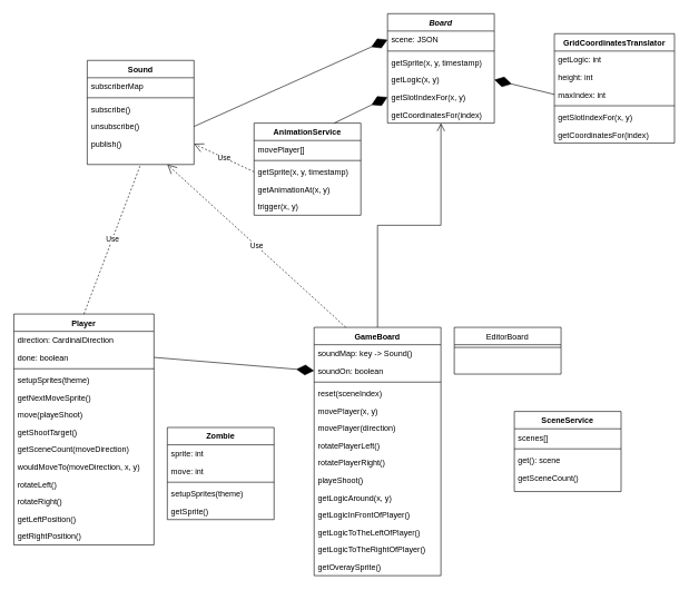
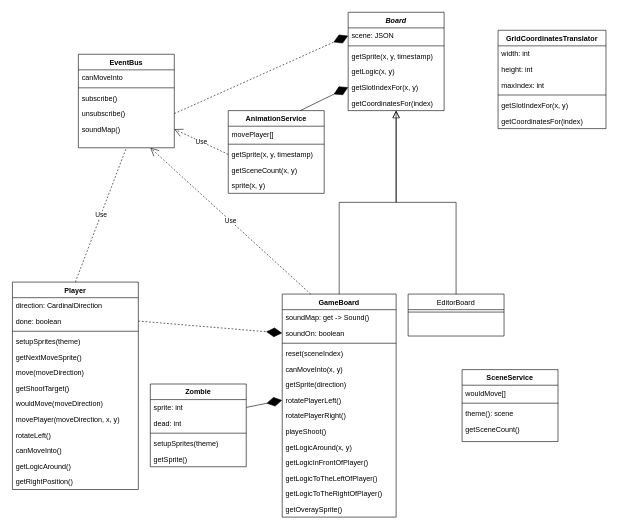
- <mxCell id="73" value="getLogic: int" style="text;strokeColor=none;fillColor=none;align=left;verticalAlign=top;spacingLeft=4;spacingRight=4;overflow=hidden;rotatable=0;points=[[0,0.5],[1,0.5]];portConstraint=eastwest;" parent="72" vertex="1"><mxGeometry y="26" width="180" height="26" as="geometry" /></mxCell>
+ <mxCell id="73" value="width: int" style="text;strokeColor=none;fillColor=none;align=left;verticalAlign=top;spacingLeft=4;spacingRight=4;overflow=hidden;rotatable=0;points=[[0,0.5],[1,0.5]];portConstraint=eastwest;" parent="72" vertex="1"><mxGeometry y="26" width="180" height="26" as="geometry" /></mxCell>
- <mxCell id="28" value="Sound" style="swimlane;fontStyle=1;align=center;verticalAlign=top;childLayout=stackLayout;horizontal=1;startSize=26;horizontalStack=0;resizeParent=1;resizeLast=0;collapsible=1;marginBottom=0;rounded=0;shadow=0;strokeWidth=1;" parent="1" vertex="1"><mxGeometry x="130" y="90" width="160" height="156" as="geometry"><mxRectangle x="550" y="140" width="160" height="26" as="alternateBounds" /></mxGeometry></mxCell>
+ <mxCell id="28" value="EventBus" style="swimlane;fontStyle=1;align=center;verticalAlign=top;childLayout=stackLayout;horizontal=1;startSize=26;horizontalStack=0;resizeParent=1;resizeLast=0;collapsible=1;marginBottom=0;rounded=0;shadow=0;strokeWidth=1;" parent="1" vertex="1"><mxGeometry x="130" y="90" width="160" height="156" as="geometry"><mxRectangle x="550" y="140" width="160" height="26" as="alternateBounds" /></mxGeometry></mxCell>
- <mxCell id="29" value="subscriberMap" style="text;align=left;verticalAlign=top;spacingLeft=4;spacingRight=4;overflow=hidden;rotatable=0;points=[[0,0.5],[1,0.5]];portConstraint=eastwest;" parent="28" vertex="1"><mxGeometry y="26" width="160" height="26" as="geometry" /></mxCell>
+ <mxCell id="29" value="canMoveInto" style="text;align=left;verticalAlign=top;spacingLeft=4;spacingRight=4;overflow=hidden;rotatable=0;points=[[0,0.5],[1,0.5]];portConstraint=eastwest;" parent="28" vertex="1"><mxGeometry y="26" width="160" height="26" as="geometry" /></mxCell>
- <mxCell id="34" value="" style="endArrow=diamondThin;endFill=1;endSize=24;html=1;rounded=0;exitX=1;exitY=0.5;exitDx=0;exitDy=0;entryX=0;entryY=0.5;entryDx=0;entryDy=0;" parent="1" source="32" target="3" edge="1"><mxGeometry width="160" relative="1" as="geometry"><mxPoint x="390" y="400" as="sourcePoint" /><mxPoint x="500" y="320" as="targetPoint" /></mxGeometry></mxCell>
+ <mxCell id="34" value="" style="endArrow=diamondThin;endFill=1;endSize=24;html=1;rounded=0;exitX=1;exitY=0.5;exitDx=0;exitDy=0;entryX=0;entryY=0.5;entryDx=0;entryDy=0;dashed=1;" parent="1" source="32" target="3" edge="1"><mxGeometry width="160" relative="1" as="geometry"><mxPoint x="390" y="400" as="sourcePoint" /><mxPoint x="500" y="320" as="targetPoint" /></mxGeometry></mxCell>
- <mxCell id="79" value="" style="endArrow=diamondThin;endFill=1;endSize=24;html=1;rounded=0;entryX=1;entryY=0.5;entryDx=0;entryDy=0;exitX=0;exitY=0.5;exitDx=0;exitDy=0;" parent="1" source="75" target="6" edge="1"><mxGeometry width="160" relative="1" as="geometry"><mxPoint x="850" y="225" as="sourcePoint" /><mxPoint x="740" y="220" as="targetPoint" /></mxGeometry></mxCell>
- <mxCell id="33" value="publish()" style="text;align=left;verticalAlign=top;spacingLeft=4;spacingRight=4;overflow=hidden;rotatable=0;points=[[0,0.5],[1,0.5]];portConstraint=eastwest;" parent="28" vertex="1"><mxGeometry y="112" width="160" height="26" as="geometry" /></mxCell>
+ <mxCell id="33" value="soundMap()" style="text;align=left;verticalAlign=top;spacingLeft=4;spacingRight=4;overflow=hidden;rotatable=0;points=[[0,0.5],[1,0.5]];portConstraint=eastwest;" parent="28" vertex="1"><mxGeometry y="112" width="160" height="26" as="geometry" /></mxCell>
- <mxCell id="68" value="getAnimationAt(x, y)" style="text;strokeColor=none;fillColor=none;align=left;verticalAlign=top;spacingLeft=4;spacingRight=4;overflow=hidden;rotatable=0;points=[[0,0.5],[1,0.5]];portConstraint=eastwest;" parent="64" vertex="1"><mxGeometry y="86" width="160" height="26" as="geometry" /></mxCell>
+ <mxCell id="68" value="getSceneCount(x, y)" style="text;strokeColor=none;fillColor=none;align=left;verticalAlign=top;spacingLeft=4;spacingRight=4;overflow=hidden;rotatable=0;points=[[0,0.5],[1,0.5]];portConstraint=eastwest;" parent="64" vertex="1"><mxGeometry y="86" width="160" height="26" as="geometry" /></mxCell>
- <mxCell id="69" value="trigger(x, y)" style="text;strokeColor=none;fillColor=none;align=left;verticalAlign=top;spacingLeft=4;spacingRight=4;overflow=hidden;rotatable=0;points=[[0,0.5],[1,0.5]];portConstraint=eastwest;" parent="64" vertex="1"><mxGeometry y="112" width="160" height="26" as="geometry" /></mxCell>
+ <mxCell id="69" value="sprite(x, y)" style="text;strokeColor=none;fillColor=none;align=left;verticalAlign=top;spacingLeft=4;spacingRight=4;overflow=hidden;rotatable=0;points=[[0,0.5],[1,0.5]];portConstraint=eastwest;" parent="64" vertex="1"><mxGeometry y="112" width="160" height="26" as="geometry" /></mxCell>
+ <mxCell id="27" value="" style="endArrow=block;endSize=10;endFill=0;shadow=0;strokeWidth=1;rounded=0;edgeStyle=elbowEdgeStyle;elbow=vertical;" parent="1" source="25" target="2" edge="1"><mxGeometry width="160" relative="1" as="geometry"><mxPoint x="560" y="503" as="sourcePoint" /><mxPoint x="660" y="401" as="targetPoint" /></mxGeometry></mxCell>
- <mxCell id="10" value="soundMap: key -&gt; Sound()" style="text;align=left;verticalAlign=top;spacingLeft=4;spacingRight=4;overflow=hidden;rotatable=0;points=[[0,0.5],[1,0.5]];portConstraint=eastwest;" parent="9" vertex="1"><mxGeometry y="26" width="190" height="26" as="geometry" /></mxCell>
+ <mxCell id="10" value="soundMap: get -&gt; Sound()" style="text;align=left;verticalAlign=top;spacingLeft=4;spacingRight=4;overflow=hidden;rotatable=0;points=[[0,0.5],[1,0.5]];portConstraint=eastwest;" parent="9" vertex="1"><mxGeometry y="26" width="190" height="26" as="geometry" /></mxCell>
- <mxCell id="54" value="" style="endArrow=diamondThin;endFill=1;endSize=24;html=1;rounded=0;exitX=1;exitY=0.5;exitDx=0;exitDy=0;entryX=0;entryY=0.5;entryDx=0;entryDy=0;" parent="1" source="42" target="11" edge="1"><mxGeometry width="160" relative="1" as="geometry"><mxPoint x="720" y="730" as="sourcePoint" /><mxPoint x="860" y="766" as="targetPoint" /></mxGeometry></mxCell>
+ <mxCell id="54" value="" style="endArrow=diamondThin;endFill=1;endSize=24;html=1;rounded=0;exitX=1;exitY=0.5;exitDx=0;exitDy=0;entryX=0;entryY=0.5;entryDx=0;entryDy=0;dashed=1;" parent="1" source="42" target="11" edge="1"><mxGeometry width="160" relative="1" as="geometry"><mxPoint x="720" y="730" as="sourcePoint" /><mxPoint x="860" y="766" as="targetPoint" /></mxGeometry></mxCell>
- <mxCell id="14" value="movePlayer(x, y)" style="text;align=left;verticalAlign=top;spacingLeft=4;spacingRight=4;overflow=hidden;rotatable=0;points=[[0,0.5],[1,0.5]];portConstraint=eastwest;" parent="9" vertex="1"><mxGeometry y="112" width="190" height="26" as="geometry" /></mxCell>
+ <mxCell id="14" value="canMoveInto(x, y)" style="text;align=left;verticalAlign=top;spacingLeft=4;spacingRight=4;overflow=hidden;rotatable=0;points=[[0,0.5],[1,0.5]];portConstraint=eastwest;" parent="9" vertex="1"><mxGeometry y="112" width="190" height="26" as="geometry" /></mxCell>
- <mxCell id="46" value="move(playeShoot)" style="text;strokeColor=none;fillColor=none;align=left;verticalAlign=top;spacingLeft=4;spacingRight=4;overflow=hidden;rotatable=0;points=[[0,0.5],[1,0.5]];portConstraint=eastwest;" parent="40" vertex="1"><mxGeometry y="138" width="210" height="26" as="geometry" /></mxCell>
+ <mxCell id="46" value="move(moveDirection)" style="text;strokeColor=none;fillColor=none;align=left;verticalAlign=top;spacingLeft=4;spacingRight=4;overflow=hidden;rotatable=0;points=[[0,0.5],[1,0.5]];portConstraint=eastwest;" parent="40" vertex="1"><mxGeometry y="138" width="210" height="26" as="geometry" /></mxCell>
- <mxCell id="15" value="movePlayer(direction)" style="text;align=left;verticalAlign=top;spacingLeft=4;spacingRight=4;overflow=hidden;rotatable=0;points=[[0,0.5],[1,0.5]];portConstraint=eastwest;" parent="9" vertex="1"><mxGeometry y="138" width="190" height="26" as="geometry" /></mxCell>
+ <mxCell id="15" value="getSprite(direction)" style="text;align=left;verticalAlign=top;spacingLeft=4;spacingRight=4;overflow=hidden;rotatable=0;points=[[0,0.5],[1,0.5]];portConstraint=eastwest;" parent="9" vertex="1"><mxGeometry y="138" width="190" height="26" as="geometry" /></mxCell>
- <mxCell id="36" value="scenes[]" style="text;align=left;verticalAlign=top;spacingLeft=4;spacingRight=4;overflow=hidden;rotatable=0;points=[[0,0.5],[1,0.5]];portConstraint=eastwest;" parent="35" vertex="1"><mxGeometry y="26" width="160" height="26" as="geometry" /></mxCell>
+ <mxCell id="36" value="wouldMove[]" style="text;align=left;verticalAlign=top;spacingLeft=4;spacingRight=4;overflow=hidden;rotatable=0;points=[[0,0.5],[1,0.5]];portConstraint=eastwest;" parent="35" vertex="1"><mxGeometry y="26" width="160" height="26" as="geometry" /></mxCell>
- <mxCell id="48" value="getSceneCount(moveDirection)" style="text;strokeColor=none;fillColor=none;align=left;verticalAlign=top;spacingLeft=4;spacingRight=4;overflow=hidden;rotatable=0;points=[[0,0.5],[1,0.5]];portConstraint=eastwest;" parent="40" vertex="1"><mxGeometry y="190" width="210" height="26" as="geometry" /></mxCell>
+ <mxCell id="48" value="wouldMove(moveDirection)" style="text;strokeColor=none;fillColor=none;align=left;verticalAlign=top;spacingLeft=4;spacingRight=4;overflow=hidden;rotatable=0;points=[[0,0.5],[1,0.5]];portConstraint=eastwest;" parent="40" vertex="1"><mxGeometry y="190" width="210" height="26" as="geometry" /></mxCell>
+ <mxCell id="61" value="" style="endArrow=diamondThin;endFill=1;endSize=24;html=1;rounded=0;entryX=0;entryY=0.5;entryDx=0;entryDy=0;exitX=1;exitY=0.5;exitDx=0;exitDy=0;" parent="1" source="56" target="16" edge="1"><mxGeometry width="160" relative="1" as="geometry"><mxPoint x="220" y="680" as="sourcePoint" /><mxPoint x="120" y="715" as="targetPoint" /></mxGeometry></mxCell>
- <mxCell id="38" value="get(): scene" style="text;align=left;verticalAlign=top;spacingLeft=4;spacingRight=4;overflow=hidden;rotatable=0;points=[[0,0.5],[1,0.5]];portConstraint=eastwest;" parent="35" vertex="1"><mxGeometry y="60" width="160" height="26" as="geometry" /></mxCell>
+ <mxCell id="38" value="theme(): scene" style="text;align=left;verticalAlign=top;spacingLeft=4;spacingRight=4;overflow=hidden;rotatable=0;points=[[0,0.5],[1,0.5]];portConstraint=eastwest;" parent="35" vertex="1"><mxGeometry y="60" width="160" height="26" as="geometry" /></mxCell>
- <mxCell id="49" value="wouldMoveTo(moveDirection, x, y)" style="text;strokeColor=none;fillColor=none;align=left;verticalAlign=top;spacingLeft=4;spacingRight=4;overflow=hidden;rotatable=0;points=[[0,0.5],[1,0.5]];portConstraint=eastwest;" parent="40" vertex="1"><mxGeometry y="216" width="210" height="26" as="geometry" /></mxCell>
+ <mxCell id="49" value="movePlayer(moveDirection, x, y)" style="text;strokeColor=none;fillColor=none;align=left;verticalAlign=top;spacingLeft=4;spacingRight=4;overflow=hidden;rotatable=0;points=[[0,0.5],[1,0.5]];portConstraint=eastwest;" parent="40" vertex="1"><mxGeometry y="216" width="210" height="26" as="geometry" /></mxCell>
- <mxCell id="57" value="move: int" style="text;strokeColor=none;fillColor=none;align=left;verticalAlign=top;spacingLeft=4;spacingRight=4;overflow=hidden;rotatable=0;points=[[0,0.5],[1,0.5]];portConstraint=eastwest;" parent="55" vertex="1"><mxGeometry y="52" width="160" height="26" as="geometry" /></mxCell>
+ <mxCell id="57" value="dead: int" style="text;strokeColor=none;fillColor=none;align=left;verticalAlign=top;spacingLeft=4;spacingRight=4;overflow=hidden;rotatable=0;points=[[0,0.5],[1,0.5]];portConstraint=eastwest;" parent="55" vertex="1"><mxGeometry y="52" width="160" height="26" as="geometry" /></mxCell>
- <mxCell id="51" value="rotateRight()" style="text;strokeColor=none;fillColor=none;align=left;verticalAlign=top;spacingLeft=4;spacingRight=4;overflow=hidden;rotatable=0;points=[[0,0.5],[1,0.5]];portConstraint=eastwest;" parent="40" vertex="1"><mxGeometry y="268" width="210" height="26" as="geometry" /></mxCell>
+ <mxCell id="51" value="canMoveInto()" style="text;strokeColor=none;fillColor=none;align=left;verticalAlign=top;spacingLeft=4;spacingRight=4;overflow=hidden;rotatable=0;points=[[0,0.5],[1,0.5]];portConstraint=eastwest;" parent="40" vertex="1"><mxGeometry y="268" width="210" height="26" as="geometry" /></mxCell>
- <mxCell id="52" value="getLeftPosition()" style="text;strokeColor=none;fillColor=none;align=left;verticalAlign=top;spacingLeft=4;spacingRight=4;overflow=hidden;rotatable=0;points=[[0,0.5],[1,0.5]];portConstraint=eastwest;" parent="40" vertex="1"><mxGeometry y="294" width="210" height="26" as="geometry" /></mxCell>
+ <mxCell id="52" value="getLogicAround()" style="text;strokeColor=none;fillColor=none;align=left;verticalAlign=top;spacingLeft=4;spacingRight=4;overflow=hidden;rotatable=0;points=[[0,0.5],[1,0.5]];portConstraint=eastwest;" parent="40" vertex="1"><mxGeometry y="294" width="210" height="26" as="geometry" /></mxCell>
